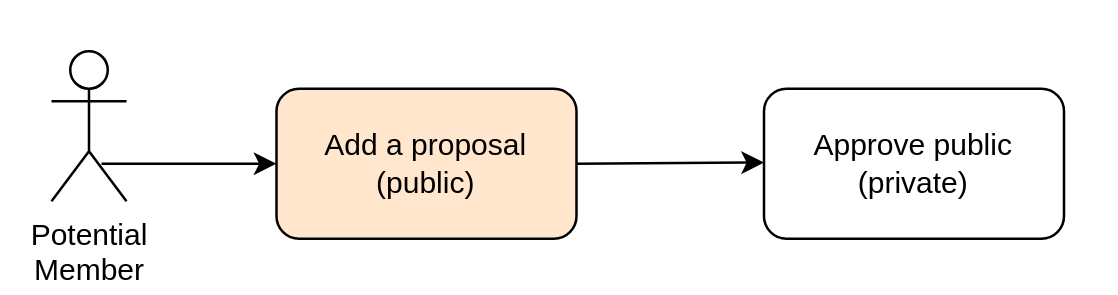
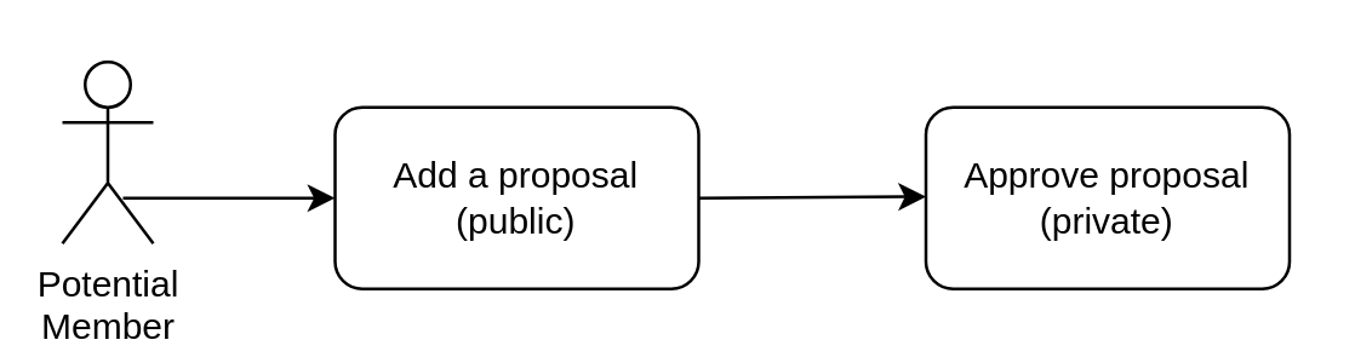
- <mxCell id="4" value="Add a proposal&lt;br&gt;(public)" style="rounded=1;whiteSpace=wrap;html=1;fillColor=#ffe6cc;" vertex="1" parent="1"><mxGeometry x="110" y="35" width="120" height="60" as="geometry" /></mxCell>
+ <mxCell id="4" value="Add a proposal&lt;br&gt;(public)" style="rounded=1;whiteSpace=wrap;html=1;" vertex="1" parent="1"><mxGeometry x="110" y="35" width="120" height="60" as="geometry" /></mxCell>
- <mxCell id="6" value="Approve public (private)" style="rounded=1;whiteSpace=wrap;html=1;" vertex="1" parent="1"><mxGeometry x="305" y="35" width="120" height="60" as="geometry" /></mxCell>
+ <mxCell id="6" value="Approve proposal (private)" style="rounded=1;whiteSpace=wrap;html=1;" vertex="1" parent="1"><mxGeometry x="305" y="35" width="120" height="60" as="geometry" /></mxCell>
